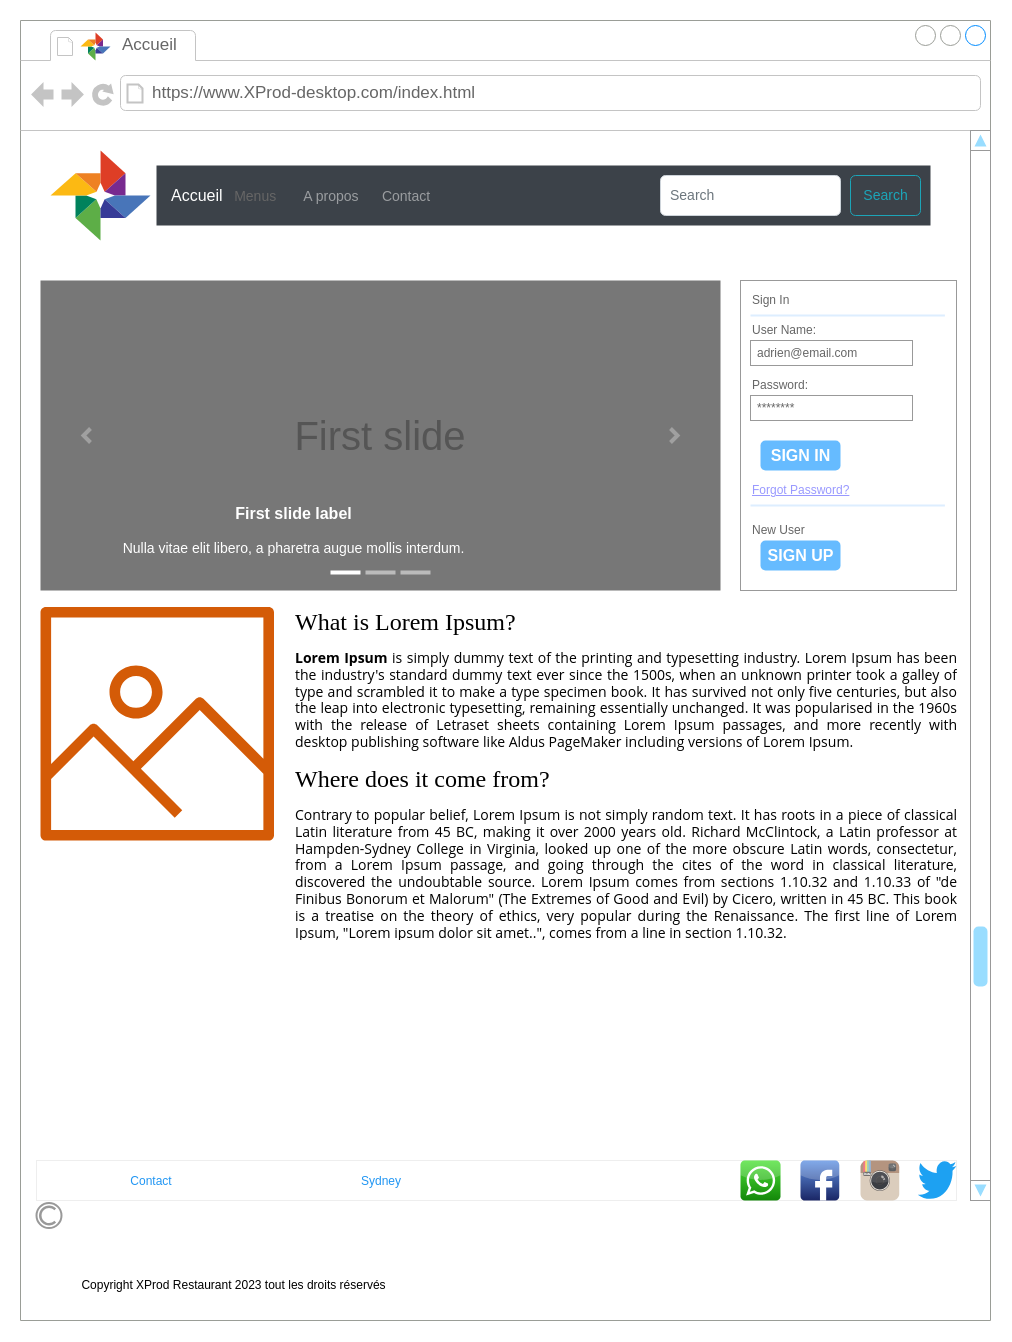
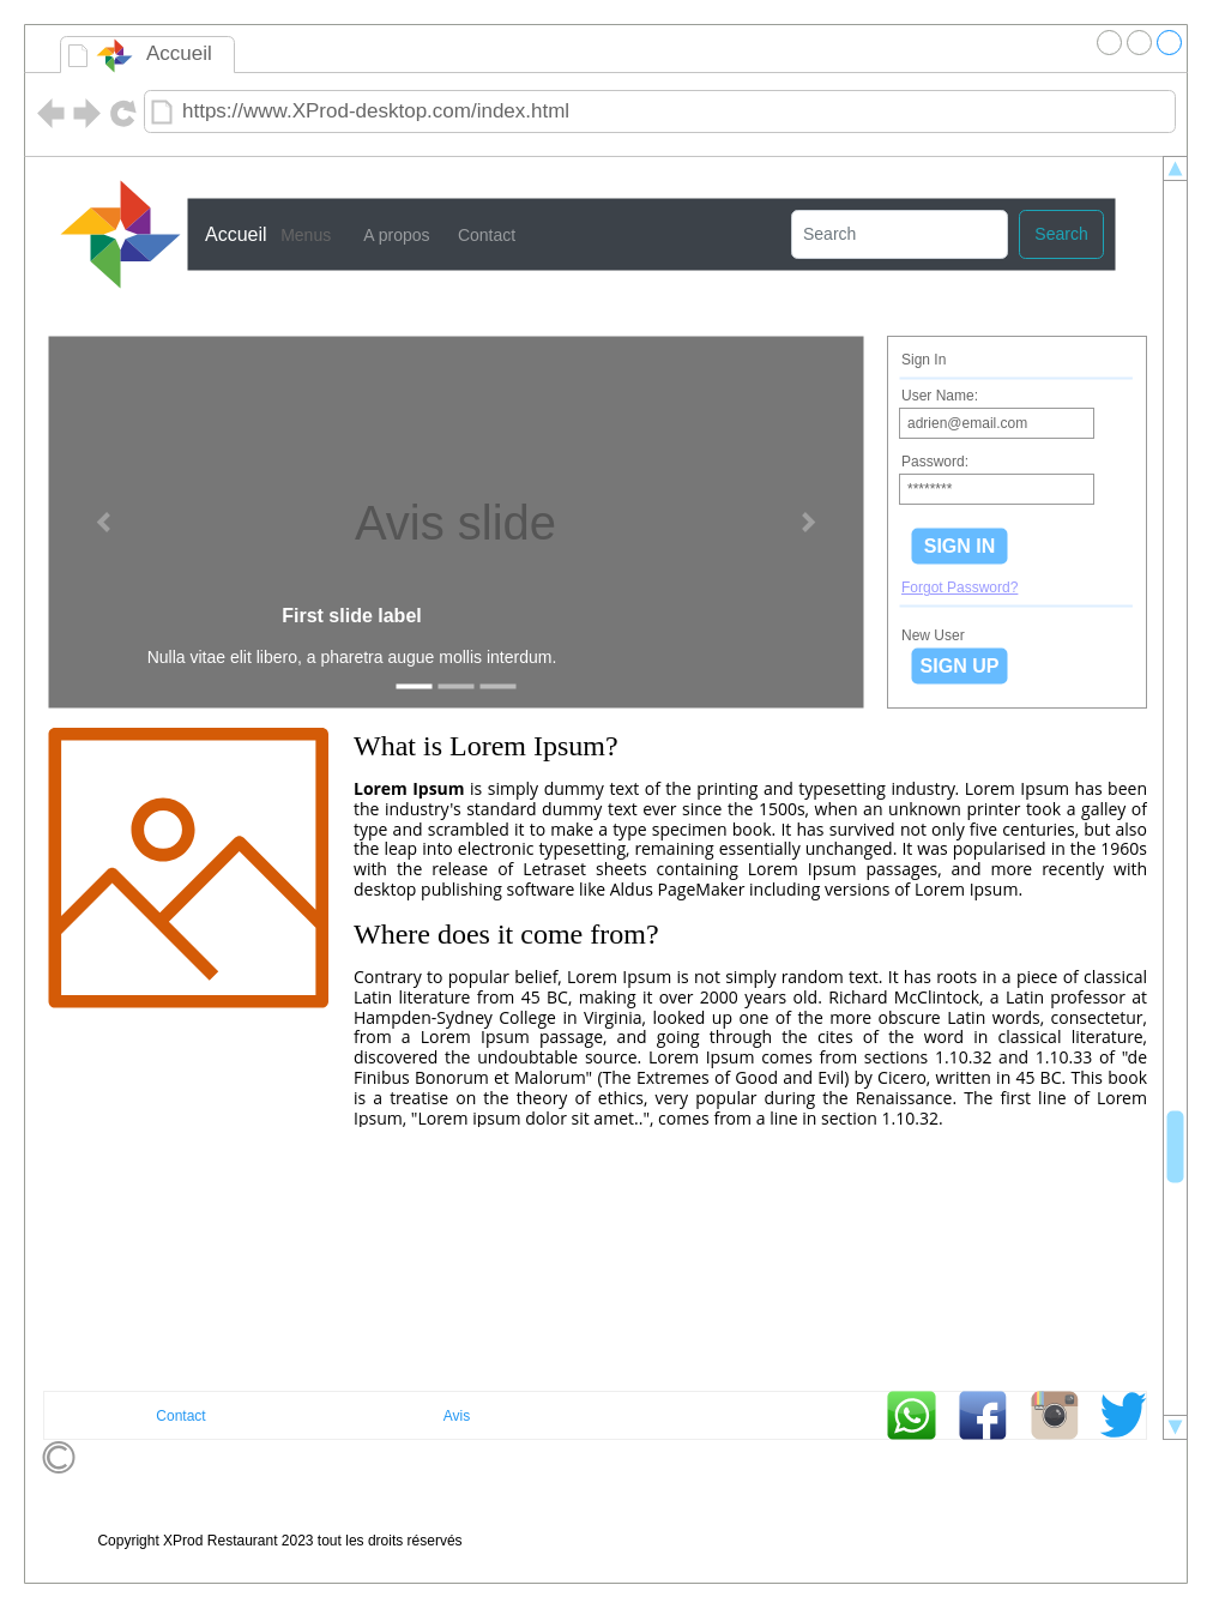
- <mxCell id="19" value="First slide" style="html=1;shadow=0;dashed=0;strokeColor=none;strokeWidth=1;fillColor=#777777;fontColor=#555555;whiteSpace=wrap;align=center;verticalAlign=middle;fontStyle=0;fontSize=40;" vertex="1" parent="2"><mxGeometry x="20" y="260" width="680" height="310" as="geometry" /></mxCell>
+ <mxCell id="19" value="Avis slide" style="html=1;shadow=0;dashed=0;strokeColor=none;strokeWidth=1;fillColor=#777777;fontColor=#555555;whiteSpace=wrap;align=center;verticalAlign=middle;fontStyle=0;fontSize=40;" vertex="1" parent="2"><mxGeometry x="20" y="260" width="680" height="310" as="geometry" /></mxCell>
- <mxCell id="32" value="Sydney" style="shape=rect;strokeColor=none;fillColor=none;fontSize=12;fontColor=#2196F3;dashed=0;" vertex="1" parent="30"><mxGeometry x="230" width="230" height="40" as="geometry" /></mxCell>
+ <mxCell id="32" value="Avis" style="shape=rect;strokeColor=none;fillColor=none;fontSize=12;fontColor=#2196F3;dashed=0;" vertex="1" parent="30"><mxGeometry x="230" width="230" height="40" as="geometry" /></mxCell>
